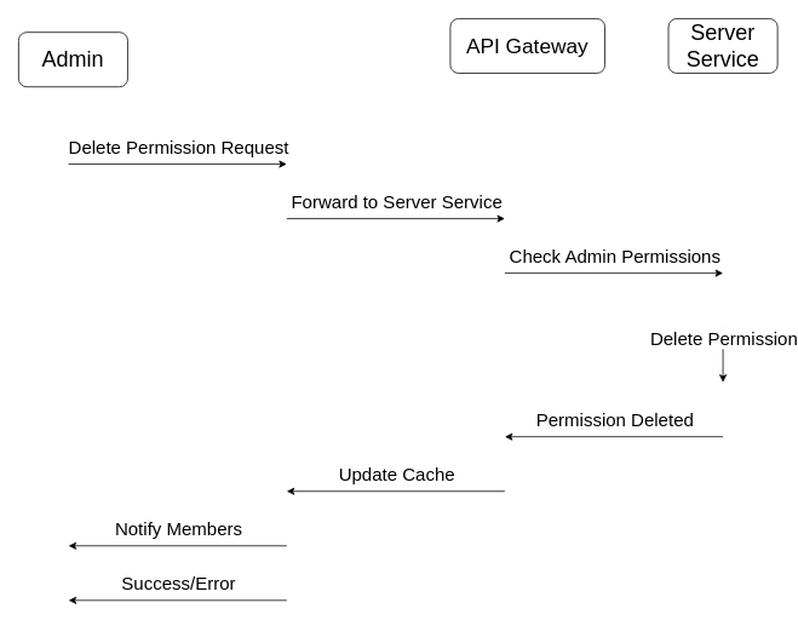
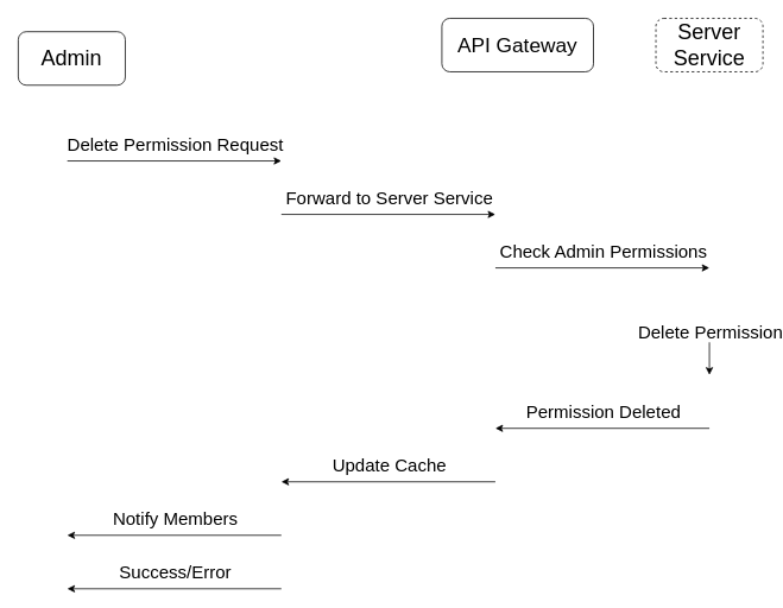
- <mxCell id="4" value="&lt;font style=&quot;font-size: 24px;&quot;&gt;Server Service&lt;/font&gt;" style="rounded=1;whiteSpace=wrap;html=1;" vertex="1" parent="1"><mxGeometry x="735" y="20" width="120" height="60" as="geometry" /></mxCell>
+ <mxCell id="4" value="&lt;font style=&quot;font-size: 24px;&quot;&gt;Server Service&lt;/font&gt;" style="rounded=1;whiteSpace=wrap;html=1;dashed=1;" vertex="1" parent="1"><mxGeometry x="735" y="20" width="120" height="60" as="geometry" /></mxCell>
